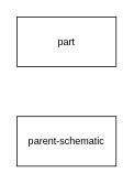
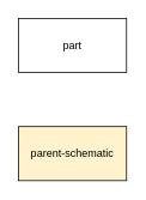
- <mxCell id="3" value="parent-schematic" style="rounded=0;whiteSpace=wrap;html=1;" parent="1" vertex="1"><mxGeometry x="20" y="140" width="120" height="60" as="geometry" /></mxCell>
+ <mxCell id="3" value="parent-schematic" style="rounded=0;whiteSpace=wrap;html=1;fillColor=#fff2cc;" parent="1" vertex="1"><mxGeometry x="20" y="140" width="120" height="60" as="geometry" /></mxCell>
